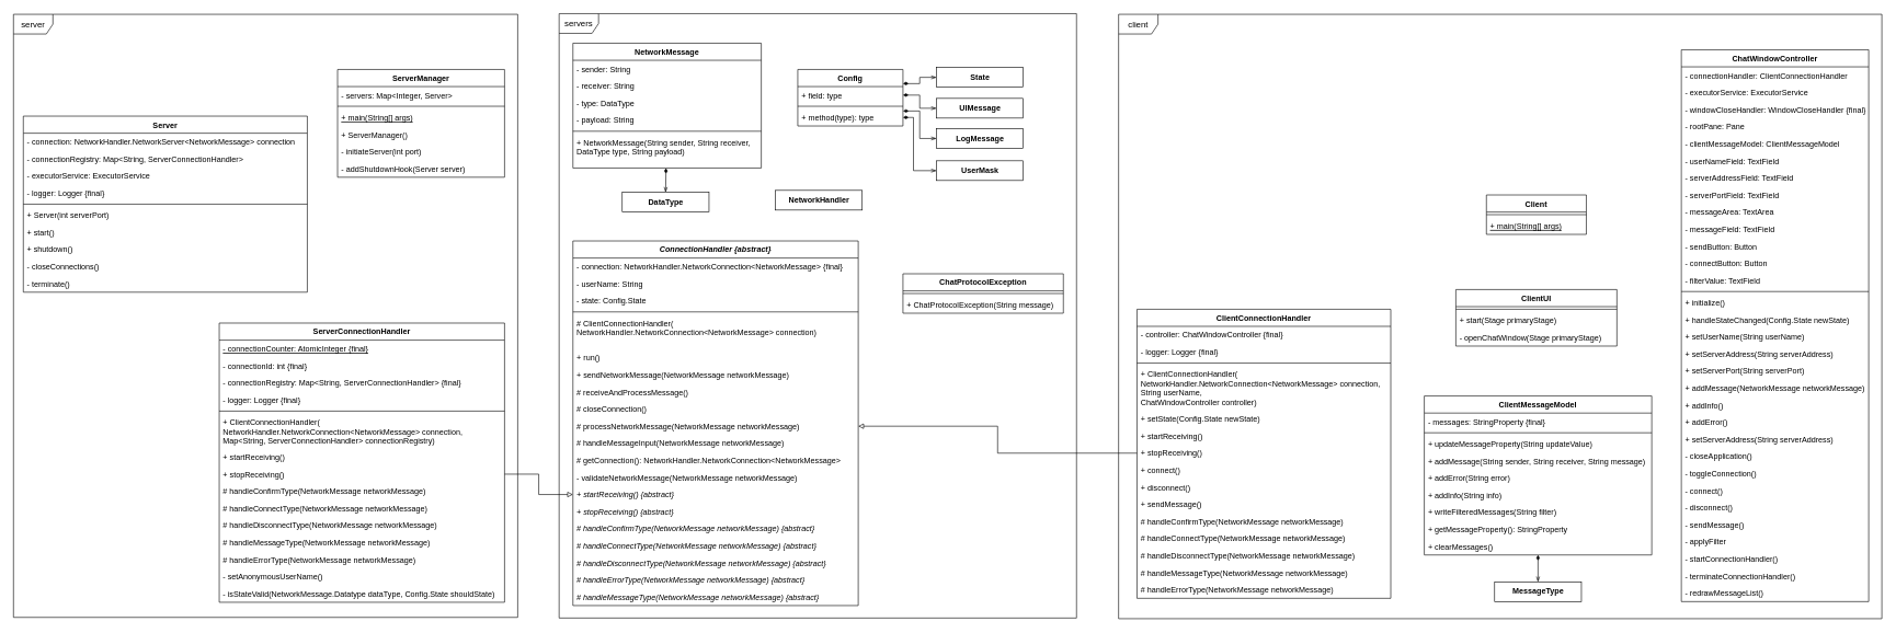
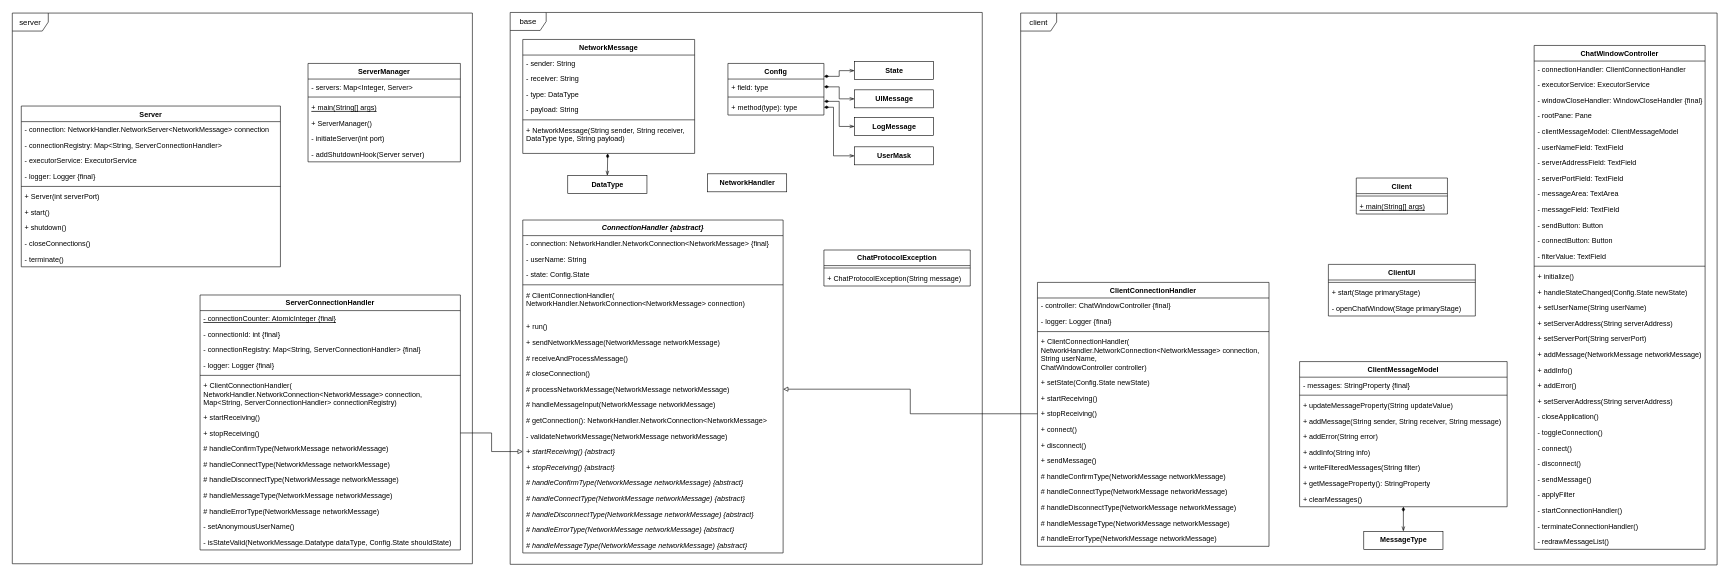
- <mxCell id="154" value="servers" style="shape=umlFrame;whiteSpace=wrap;html=1;fontSize=13;" vertex="1" parent="1"><mxGeometry x="850" y="20" width="787" height="920" as="geometry" /></mxCell>
+ <mxCell id="154" value="base" style="shape=umlFrame;whiteSpace=wrap;html=1;fontSize=13;" vertex="1" parent="1"><mxGeometry x="850" y="20" width="787" height="920" as="geometry" /></mxCell>
